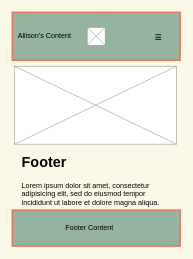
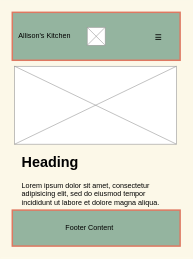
- <mxCell id="7" value="Allison's Content" style="text;html=1;align=center;verticalAlign=middle;whiteSpace=wrap;rounded=0;" parent="1" vertex="1"><mxGeometry x="24" y="45" width="100" height="30" as="geometry" /></mxCell>
+ <mxCell id="7" value="Allison's Kitchen" style="text;html=1;align=center;verticalAlign=middle;whiteSpace=wrap;rounded=0;" parent="1" vertex="1"><mxGeometry x="24" y="45" width="100" height="30" as="geometry" /></mxCell>
- <mxCell id="5" value="&lt;h1 style=&quot;margin-top: 0px;&quot;&gt;Footer&lt;/h1&gt;&lt;p&gt;Lorem ipsum dolor sit amet, consectetur adipisicing elit, sed do eiusmod tempor incididunt ut labore et dolore magna aliqua.&lt;/p&gt;" style="text;html=1;whiteSpace=wrap;overflow=hidden;rounded=0;" parent="1" vertex="1"><mxGeometry x="34" y="250" width="250" height="100" as="geometry" /></mxCell>
+ <mxCell id="5" value="&lt;h1 style=&quot;margin-top: 0px;&quot;&gt;Heading&lt;/h1&gt;&lt;p&gt;Lorem ipsum dolor sit amet, consectetur adipisicing elit, sed do eiusmod tempor incididunt ut labore et dolore magna aliqua.&lt;/p&gt;" style="text;html=1;whiteSpace=wrap;overflow=hidden;rounded=0;" parent="1" vertex="1"><mxGeometry x="34" y="250" width="250" height="100" as="geometry" /></mxCell>
